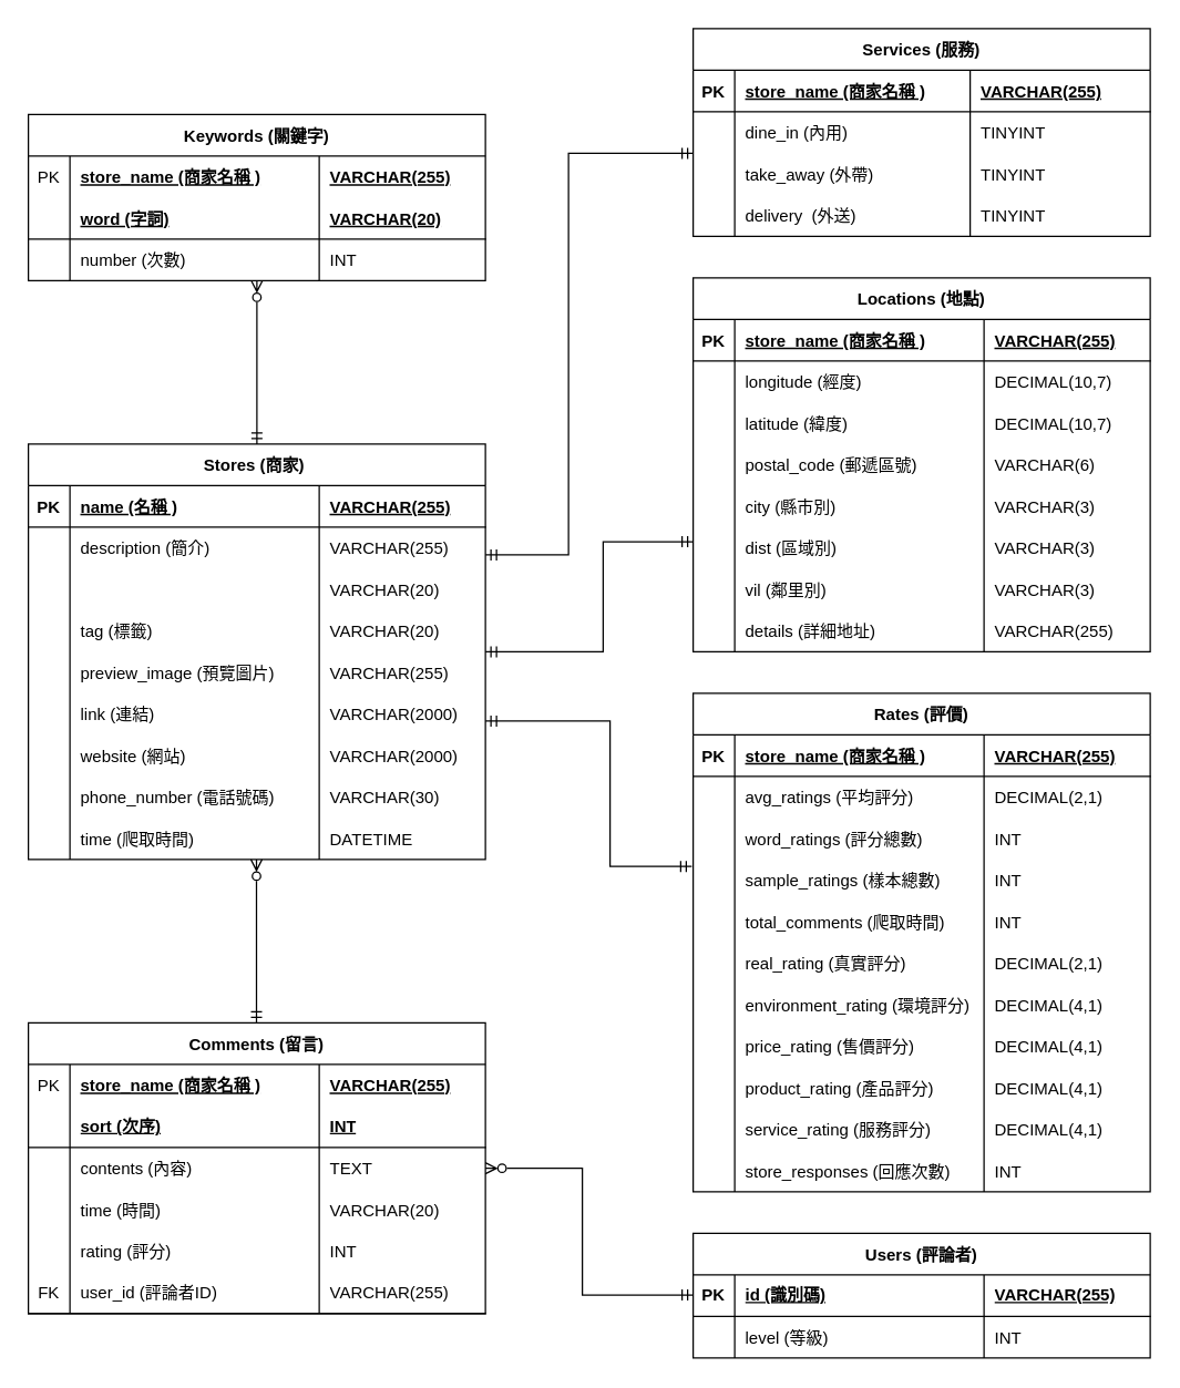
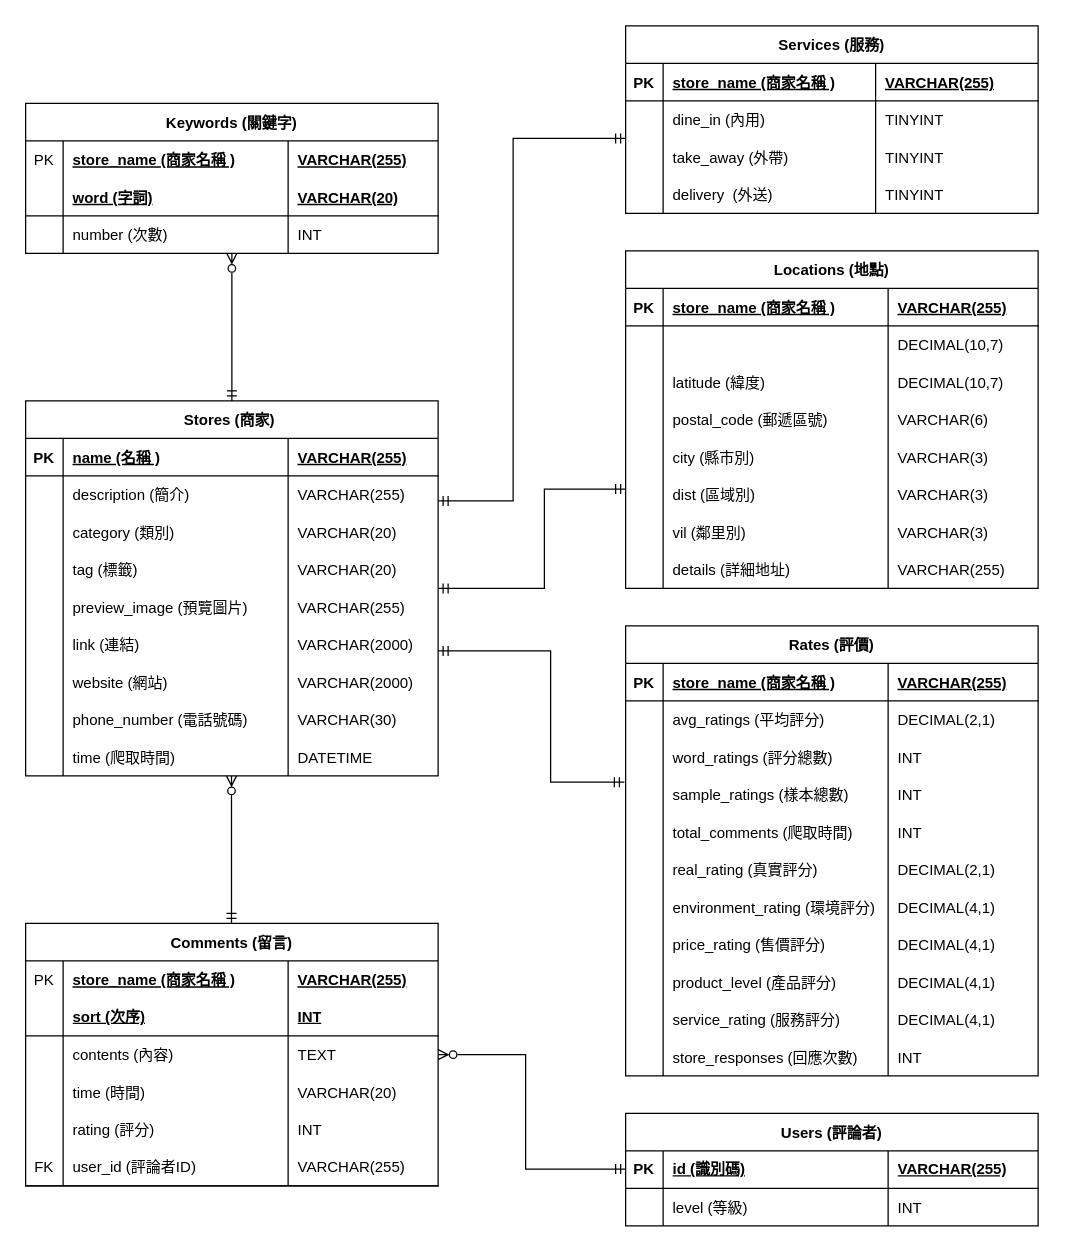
- <mxCell id="9" value="longitude (經度)" style="shape=partialRectangle;overflow=hidden;connectable=0;fillColor=none;top=0;left=0;bottom=0;right=0;align=left;spacingLeft=6;" parent="7" vertex="1"><mxGeometry x="30" width="180" height="30" as="geometry"><mxRectangle width="180" height="30" as="alternateBounds" /></mxGeometry></mxCell>
+ <mxCell id="71" value="category (類別) " style="shape=partialRectangle;overflow=hidden;connectable=0;fillColor=none;top=0;left=0;bottom=0;right=0;align=left;spacingLeft=6;" parent="69" vertex="1"><mxGeometry x="30" width="180" height="30" as="geometry"><mxRectangle width="180" height="30" as="alternateBounds" /></mxGeometry></mxCell>
- <mxCell id="141" value="product_rating (產品評分)" style="shape=partialRectangle;overflow=hidden;connectable=0;fillColor=none;top=0;left=0;bottom=0;right=0;align=left;spacingLeft=6;" parent="139" vertex="1"><mxGeometry x="30" width="180" height="30" as="geometry"><mxRectangle width="180" height="30" as="alternateBounds" /></mxGeometry></mxCell>
+ <mxCell id="141" value="product_level (產品評分)" style="shape=partialRectangle;overflow=hidden;connectable=0;fillColor=none;top=0;left=0;bottom=0;right=0;align=left;spacingLeft=6;" parent="139" vertex="1"><mxGeometry x="30" width="180" height="30" as="geometry"><mxRectangle width="180" height="30" as="alternateBounds" /></mxGeometry></mxCell>
